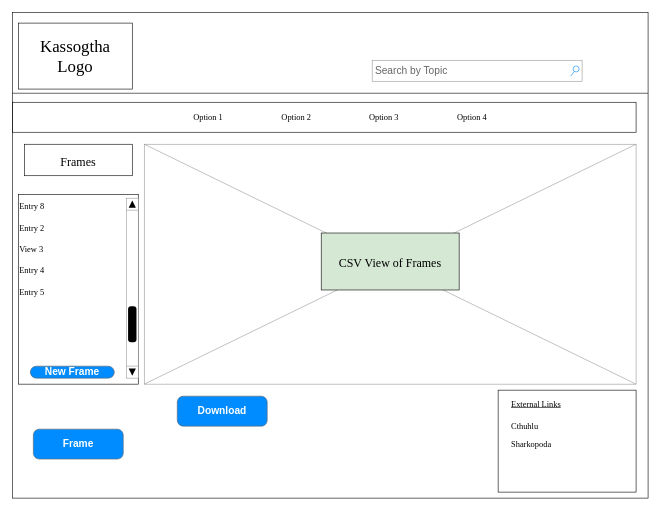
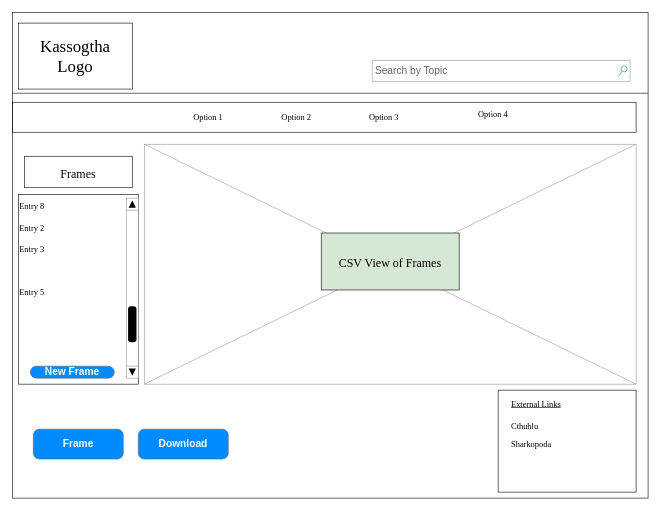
- <mxCell id="4" value="Search by Topic" style="strokeWidth=1;shadow=0;dashed=0;align=center;html=1;shape=mxgraph.mockup.forms.searchBox;strokeColor=#999999;mainText=;strokeColor2=#008cff;fontColor=#666666;fontSize=17;align=left;spacingLeft=3;rounded=0;labelBackgroundColor=none;comic=0;" parent="1" vertex="1"><mxGeometry x="620" y="100" width="350" height="35" as="geometry" /></mxCell>
+ <mxCell id="4" value="Search by Topic" style="strokeWidth=1;shadow=0;dashed=0;align=center;html=1;shape=mxgraph.mockup.forms.searchBox;strokeColor=#999999;mainText=;strokeColor2=#008cff;fontColor=#666666;fontSize=17;align=left;spacingLeft=3;rounded=0;labelBackgroundColor=none;comic=0;" parent="1" vertex="1"><mxGeometry x="620" y="100" width="430" height="35" as="geometry" /></mxCell>
- <mxCell id="11" value="Option 4" style="text;html=1;points=[];align=left;verticalAlign=top;spacingTop=-4;fontSize=14;fontFamily=Verdana;comic=0;" parent="1" vertex="1"><mxGeometry x="760" y="185" width="60" height="20" as="geometry" /></mxCell>
+ <mxCell id="11" value="Option 4" style="text;html=1;points=[];align=left;verticalAlign=top;spacingTop=-4;fontSize=14;fontFamily=Verdana;comic=0;" parent="1" vertex="1"><mxGeometry x="795" y="180" width="60" height="20" as="geometry" /></mxCell>
- <mxCell id="20" value="&lt;font style=&quot;font-size: 20px&quot;&gt;Frames&lt;/font&gt;" style="whiteSpace=wrap;html=1;rounded=0;shadow=0;labelBackgroundColor=none;strokeWidth=1;fontFamily=Verdana;fontSize=28;align=center;comic=0;" vertex="1" parent="1"><mxGeometry x="40" y="240" width="180" height="52.5" as="geometry" /></mxCell>
+ <mxCell id="20" value="&lt;font style=&quot;font-size: 20px&quot;&gt;Frames&lt;/font&gt;" style="whiteSpace=wrap;html=1;rounded=0;shadow=0;labelBackgroundColor=none;strokeWidth=1;fontFamily=Verdana;fontSize=28;align=center;comic=0;" vertex="1" parent="1"><mxGeometry x="40" y="260" width="180" height="52.5" as="geometry" /></mxCell>
- <mxCell id="16" value="View 3" style="text;html=1;points=[];align=left;verticalAlign=top;spacingTop=-4;fontSize=14;fontFamily=Verdana;comic=0;" parent="1" vertex="1"><mxGeometry x="30" y="405" width="170" height="20" as="geometry" /></mxCell>
+ <mxCell id="16" value="Entry 3" style="text;html=1;points=[];align=left;verticalAlign=top;spacingTop=-4;fontSize=14;fontFamily=Verdana;comic=0;" parent="1" vertex="1"><mxGeometry x="30" y="405" width="170" height="20" as="geometry" /></mxCell>
- <mxCell id="17" value="Entry&amp;nbsp;4" style="text;html=1;points=[];align=left;verticalAlign=top;spacingTop=-4;fontSize=14;fontFamily=Verdana;comic=0;" parent="1" vertex="1"><mxGeometry x="30" y="441" width="170" height="20" as="geometry" /></mxCell>
- <mxCell id="22" value="Download" style="strokeWidth=1;shadow=0;dashed=0;align=center;html=1;shape=mxgraph.mockup.buttons.button;strokeColor=#666666;fontColor=#ffffff;mainText=;buttonStyle=round;fontSize=17;fontStyle=1;fillColor=#008cff;whiteSpace=wrap;comic=0;" vertex="1" parent="1"><mxGeometry x="295" y="660" width="150" height="50" as="geometry" /></mxCell>
+ <mxCell id="22" value="Download" style="strokeWidth=1;shadow=0;dashed=0;align=center;html=1;shape=mxgraph.mockup.buttons.button;strokeColor=#666666;fontColor=#ffffff;mainText=;buttonStyle=round;fontSize=17;fontStyle=1;fillColor=#008cff;whiteSpace=wrap;comic=0;" vertex="1" parent="1"><mxGeometry x="230" y="715" width="150" height="50" as="geometry" /></mxCell>
